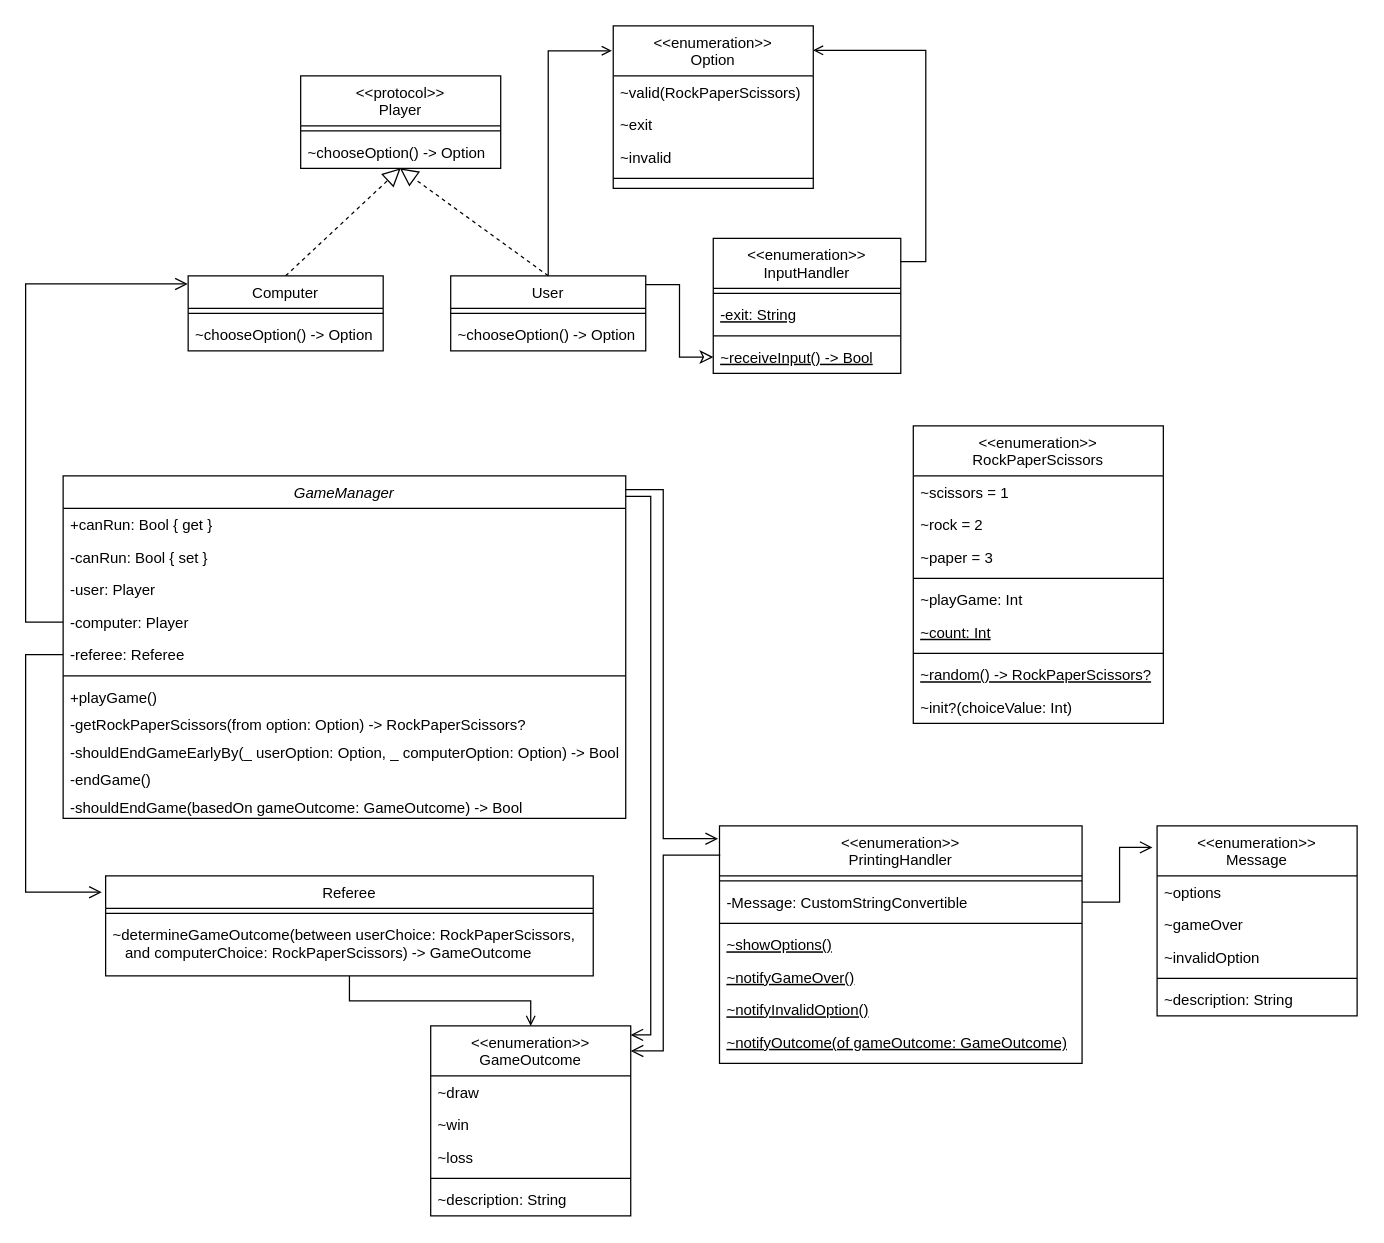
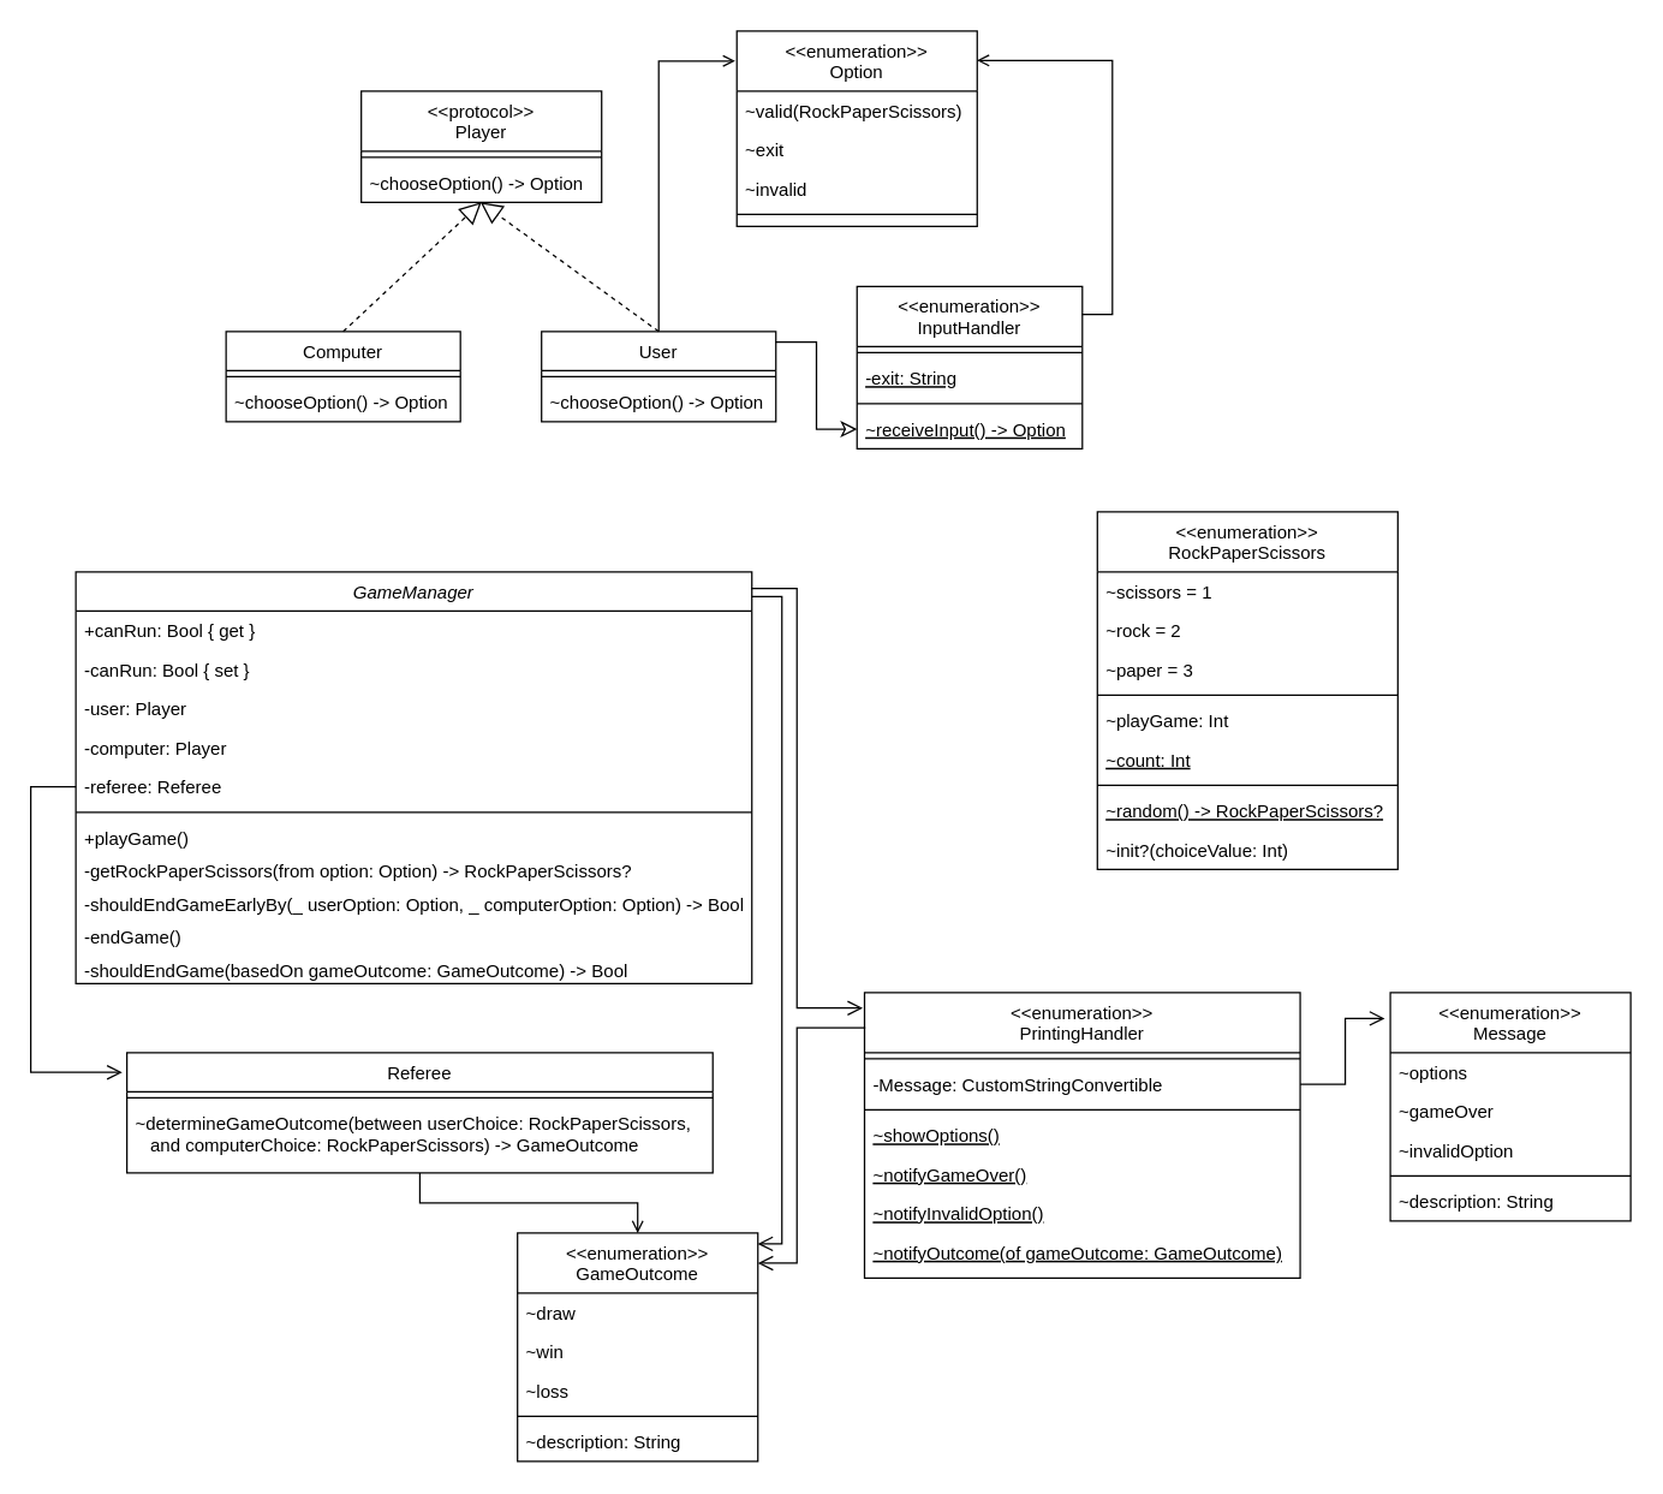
- <mxCell id="52" value="~receiveInput() -&gt; Bool" style="text;align=left;verticalAlign=top;spacingLeft=4;spacingRight=4;overflow=hidden;rotatable=0;points=[[0,0.5],[1,0.5]];portConstraint=eastwest;fontStyle=4" parent="48" vertex="1"><mxGeometry y="82" width="150" height="26" as="geometry" /></mxCell>
+ <mxCell id="52" value="~receiveInput() -&gt; Option" style="text;align=left;verticalAlign=top;spacingLeft=4;spacingRight=4;overflow=hidden;rotatable=0;points=[[0,0.5],[1,0.5]];portConstraint=eastwest;fontStyle=4" parent="48" vertex="1"><mxGeometry y="82" width="150" height="26" as="geometry" /></mxCell>
- <mxCell id="69" value="" style="edgeStyle=elbowEdgeStyle;elbow=horizontal;endArrow=open;html=1;curved=0;rounded=0;endSize=8;startSize=8;endFill=0;exitX=0;exitY=0.5;exitDx=0;exitDy=0;entryX=-0.002;entryY=0.109;entryDx=0;entryDy=0;entryPerimeter=0;" parent="1" source="6" target="37" edge="1"><mxGeometry width="50" height="50" relative="1" as="geometry"><mxPoint x="74" y="537" as="sourcePoint" /><mxPoint x="84" y="236" as="targetPoint" /><Array as="points"><mxPoint x="20" y="380" /></Array></mxGeometry></mxCell>
